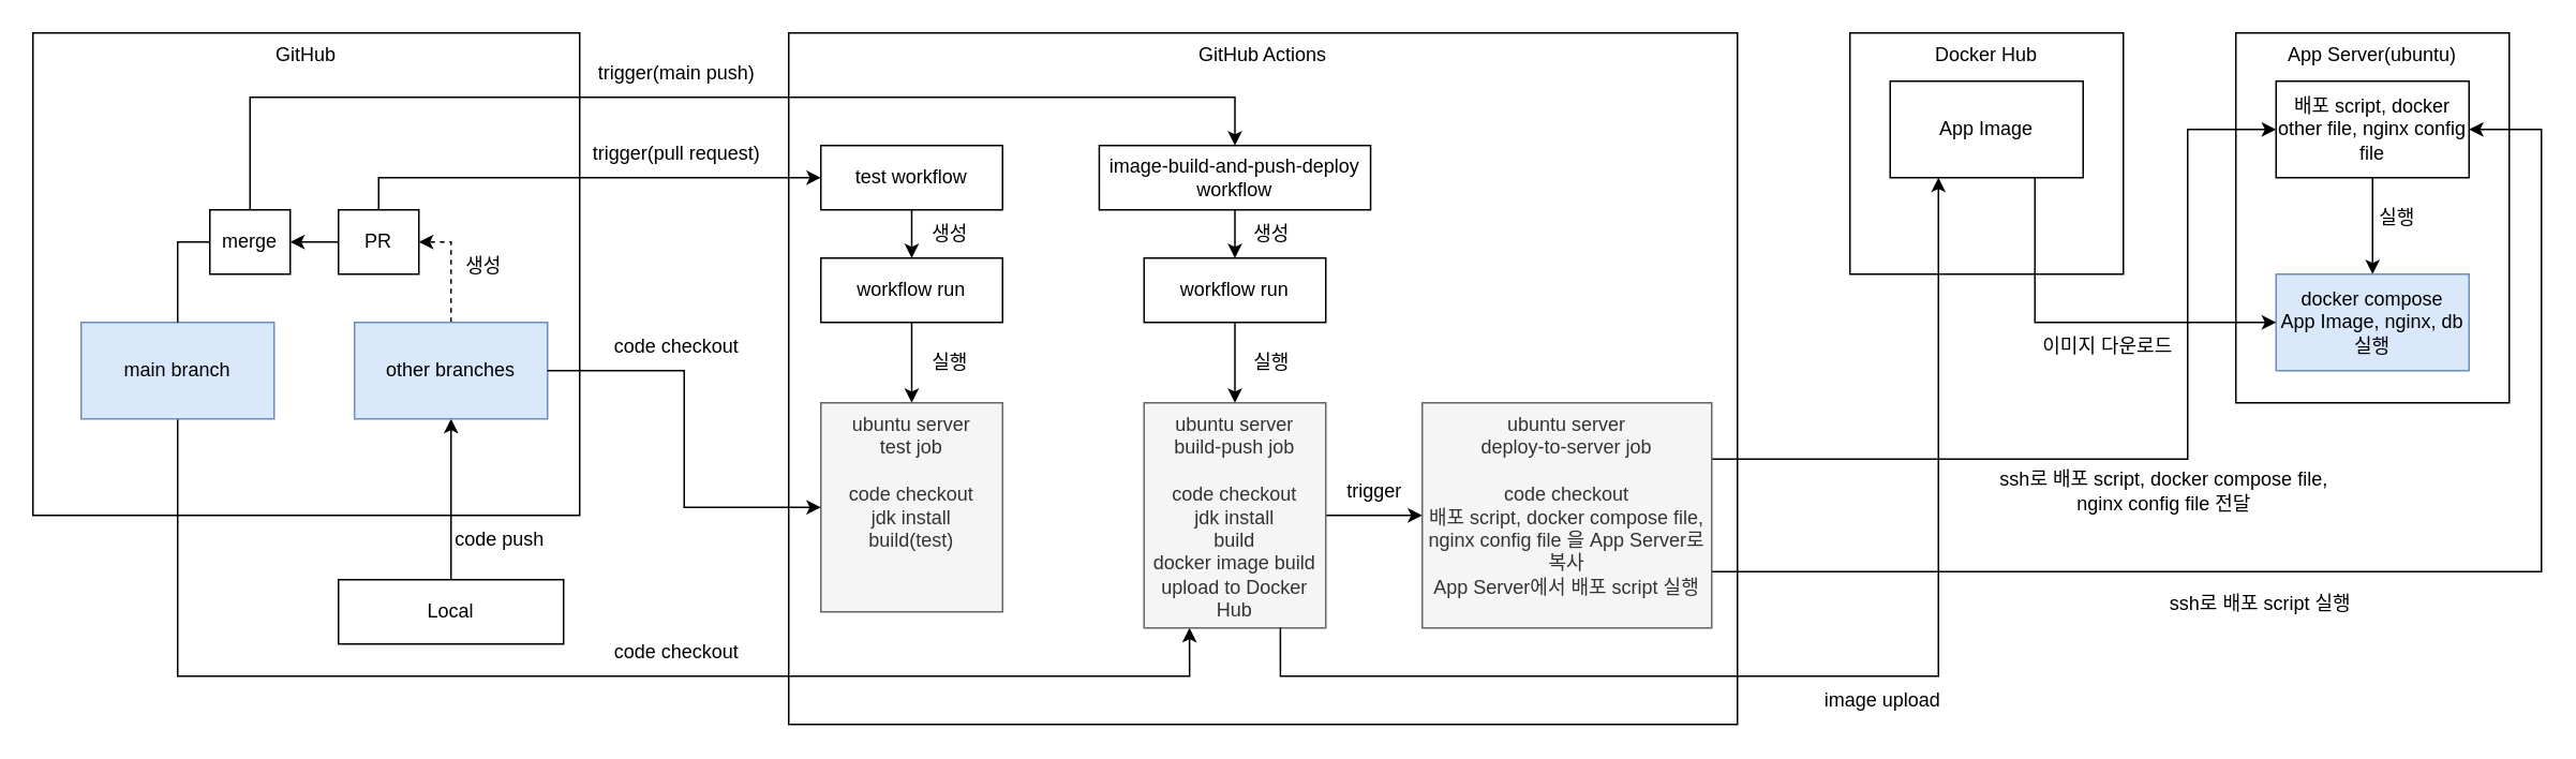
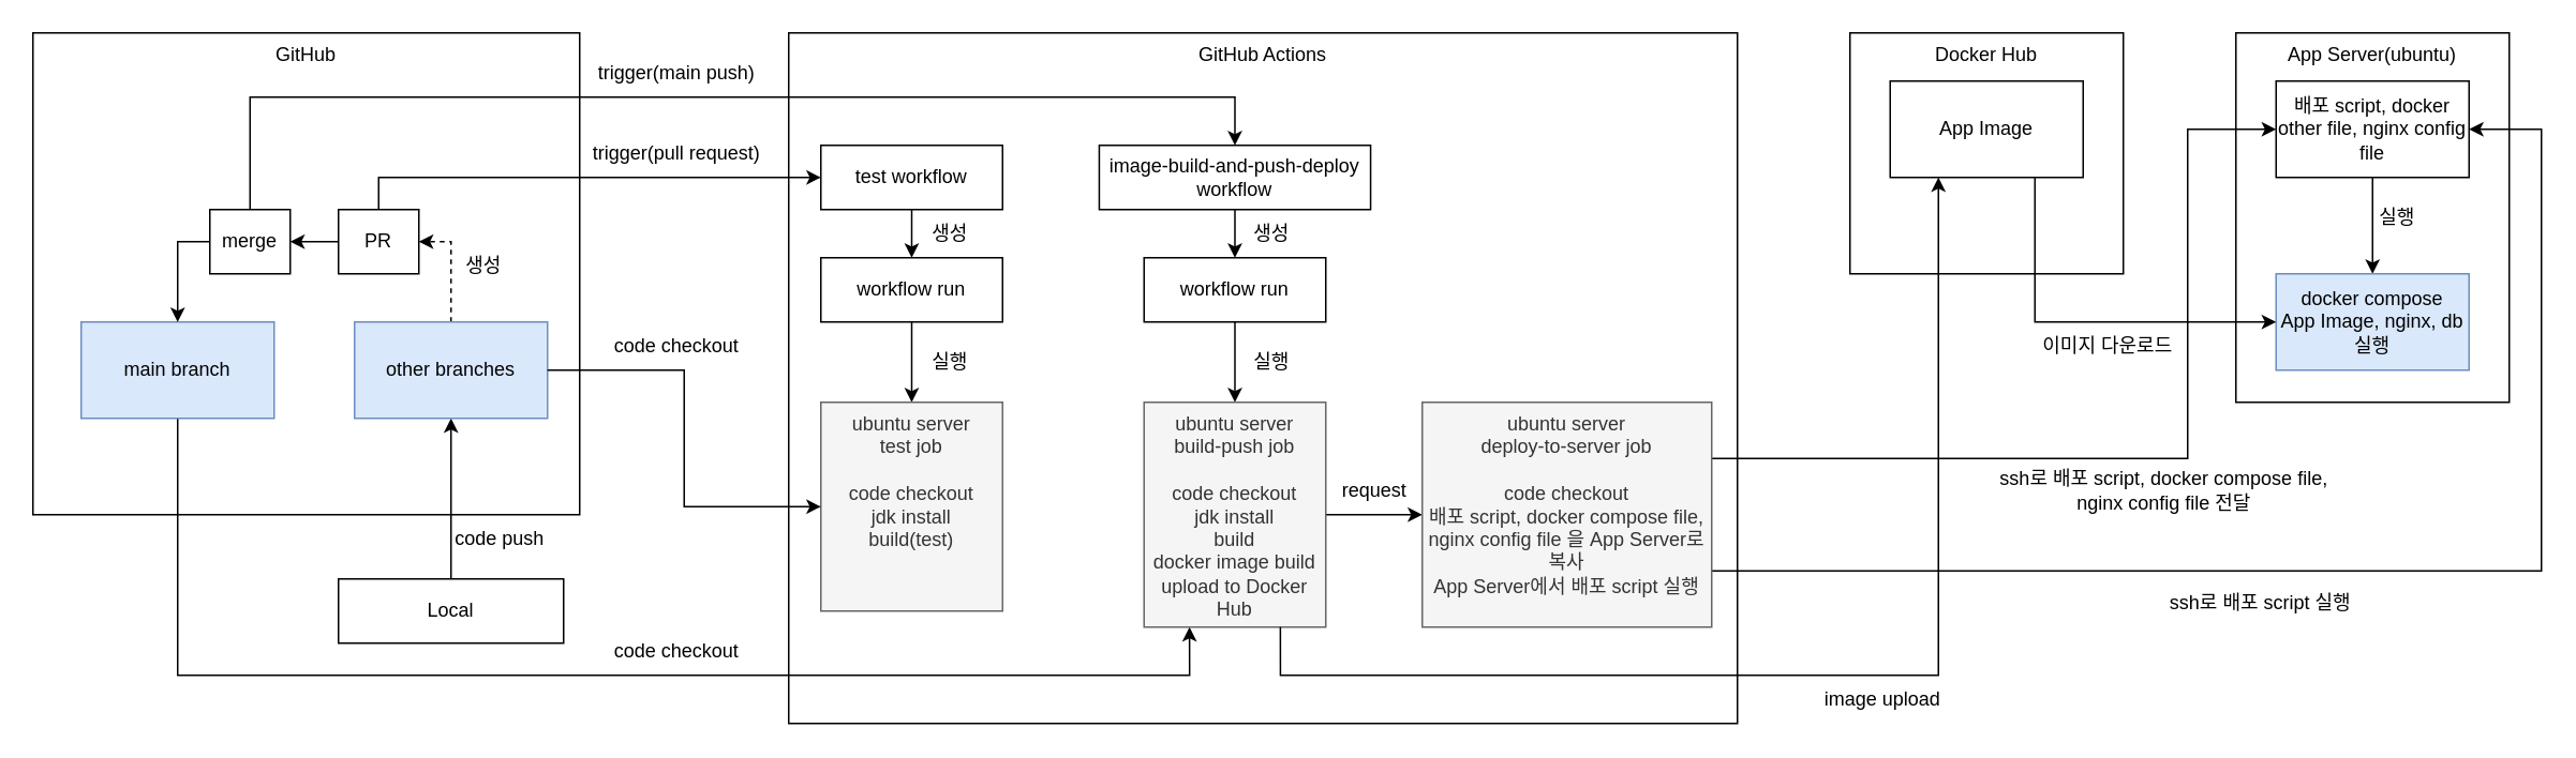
- <mxCell id="23" style="edgeStyle=orthogonalEdgeStyle;rounded=0;orthogonalLoop=1;jettySize=auto;html=1;exitX=0;exitY=0.5;exitDx=0;exitDy=0;entryX=0.5;entryY=0;entryDx=0;entryDy=0;endArrow=none;" edge="1" parent="1" source="25" target="9"><mxGeometry relative="1" as="geometry" /></mxCell>
+ <mxCell id="23" style="edgeStyle=orthogonalEdgeStyle;rounded=0;orthogonalLoop=1;jettySize=auto;html=1;exitX=0;exitY=0.5;exitDx=0;exitDy=0;entryX=0.5;entryY=0;entryDx=0;entryDy=0;" edge="1" parent="1" source="25" target="9"><mxGeometry relative="1" as="geometry" /></mxCell>
- <mxCell id="46" value="trigger" style="text;html=1;align=center;verticalAlign=middle;resizable=0;points=[];autosize=1;strokeColor=none;fillColor=none;" vertex="1" parent="1"><mxGeometry x="824" y="290" width="60" height="30" as="geometry" /></mxCell>
+ <mxCell id="46" value="request" style="text;html=1;align=center;verticalAlign=middle;resizable=0;points=[];autosize=1;strokeColor=none;fillColor=none;" vertex="1" parent="1"><mxGeometry x="824" y="290" width="60" height="30" as="geometry" /></mxCell>
